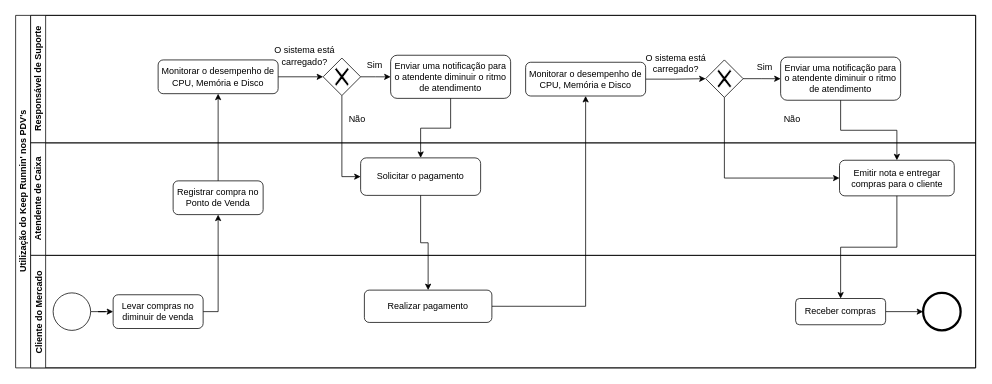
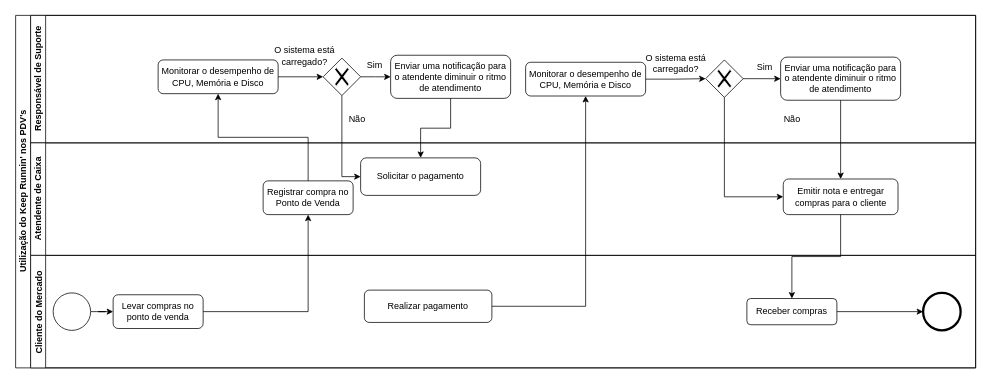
- <mxCell id="23" value="Emitir nota e entregar compras para o cliente" style="shape=ext;rounded=1;html=1;whiteSpace=wrap;" parent="20" vertex="1"><mxGeometry x="1078.5" y="23.16" width="153" height="47.5" as="geometry" /></mxCell>
+ <mxCell id="23" value="Emitir nota e entregar compras para o cliente" style="shape=ext;rounded=1;html=1;whiteSpace=wrap;" parent="20" vertex="1"><mxGeometry x="1003.5" y="48.16" width="153" height="47.5" as="geometry" /></mxCell>
- <mxCell id="22" value="Registrar compra no Ponto de Venda" style="shape=ext;rounded=1;html=1;whiteSpace=wrap;" parent="20" vertex="1"><mxGeometry x="190" y="50.66" width="120" height="45" as="geometry" /></mxCell>
+ <mxCell id="22" value="Registrar compra no Ponto de Venda" style="shape=ext;rounded=1;html=1;whiteSpace=wrap;" parent="20" vertex="1"><mxGeometry x="310" y="50.66" width="120" height="45" as="geometry" /></mxCell>
- <mxCell id="31" style="edgeStyle=orthogonalEdgeStyle;rounded=0;orthogonalLoop=1;jettySize=auto;html=1;exitX=0.5;exitY=1;exitDx=0;exitDy=0;" parent="2" source="21" target="36" edge="1"><mxGeometry relative="1" as="geometry" /></mxCell>
- <mxCell id="39" value="Levar compras no diminuir de venda" style="shape=ext;rounded=1;html=1;whiteSpace=wrap;" parent="33" vertex="1"><mxGeometry x="110" y="52.5" width="120" height="45" as="geometry" /></mxCell>
+ <mxCell id="39" value="Levar compras no ponto de venda" style="shape=ext;rounded=1;html=1;whiteSpace=wrap;" parent="33" vertex="1"><mxGeometry x="110" y="52.5" width="120" height="45" as="geometry" /></mxCell>
- <mxCell id="40" value="Receber compras" style="shape=ext;rounded=1;html=1;whiteSpace=wrap;" parent="33" vertex="1"><mxGeometry x="1020" y="57.5" width="120" height="35" as="geometry" /></mxCell>
+ <mxCell id="40" value="Receber compras" style="shape=ext;rounded=1;html=1;whiteSpace=wrap;" parent="33" vertex="1"><mxGeometry x="955" y="57.5" width="120" height="35" as="geometry" /></mxCell>
